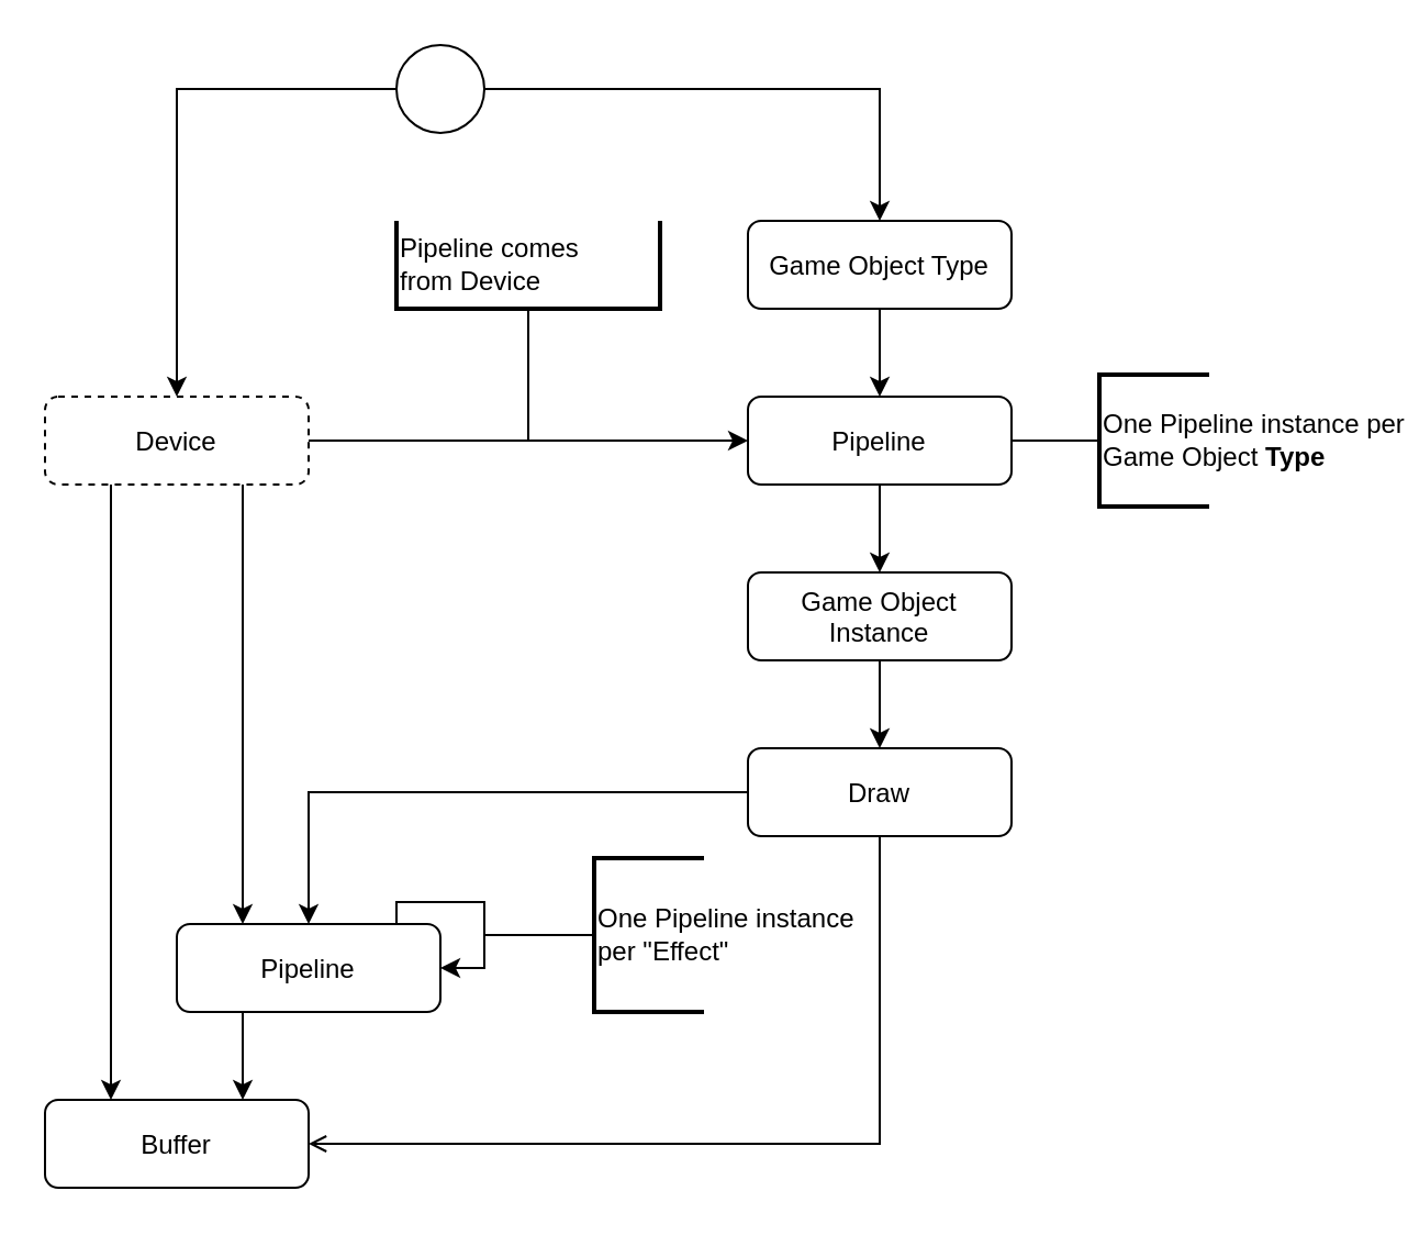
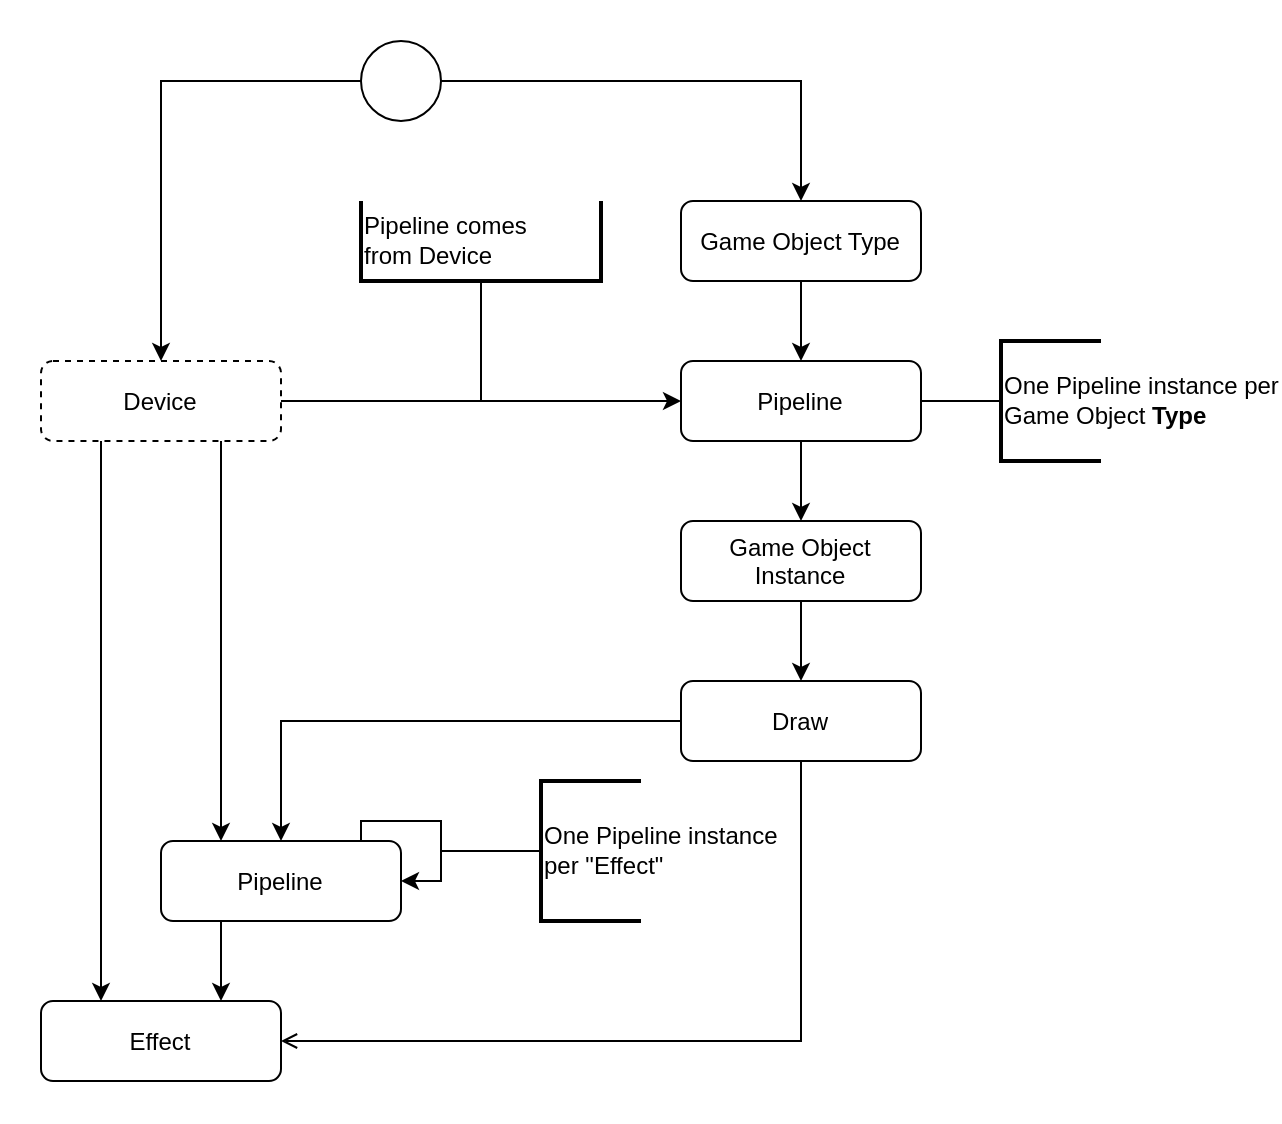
- <mxCell id="15" value="Buffer" style="rounded=1;" vertex="1" parent="1"><mxGeometry x="20" y="500" width="120" height="40" as="geometry" /></mxCell>
+ <mxCell id="15" value="Effect" style="rounded=1;" vertex="1" parent="1"><mxGeometry x="20" y="500" width="120" height="40" as="geometry" /></mxCell>
